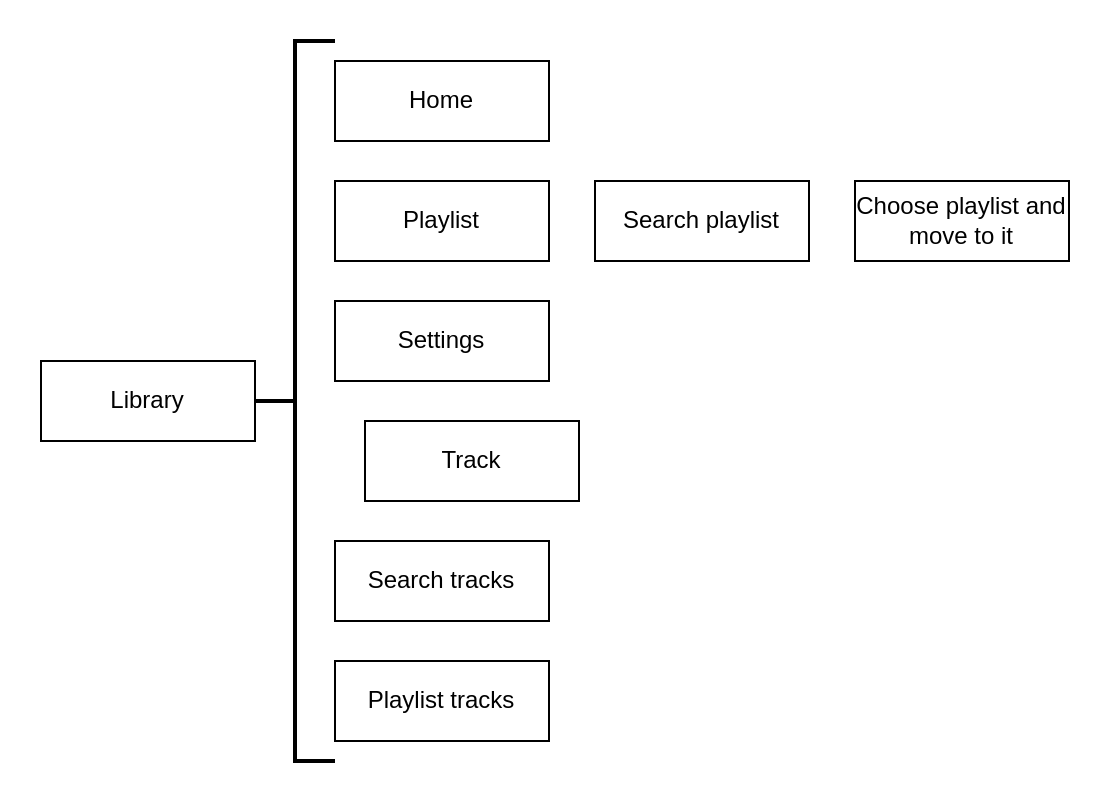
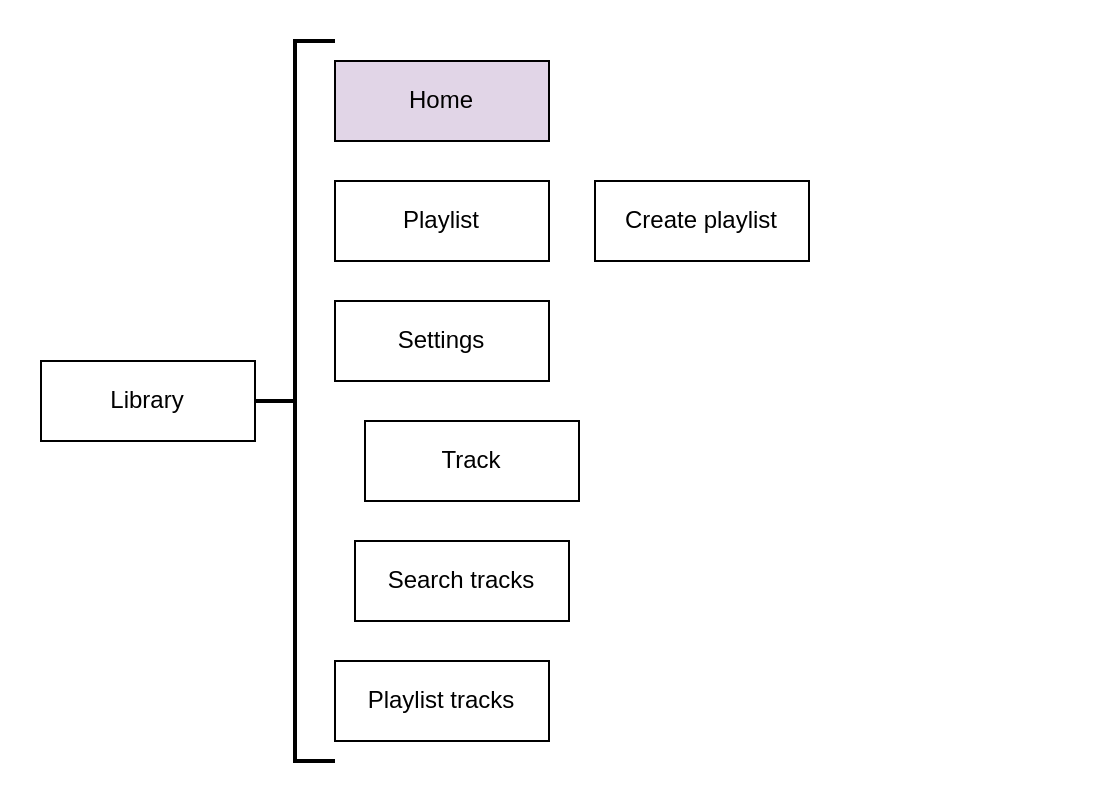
- <mxCell id="3" value="Home" style="rounded=0;whiteSpace=wrap;html=1;" parent="1" vertex="1"><mxGeometry x="167" y="30" width="107" height="40" as="geometry" /></mxCell>
+ <mxCell id="3" value="Home" style="rounded=0;whiteSpace=wrap;html=1;fillColor=#e1d5e7;" parent="1" vertex="1"><mxGeometry x="167" y="30" width="107" height="40" as="geometry" /></mxCell>
- <mxCell id="6" value="Search playlist" style="rounded=0;whiteSpace=wrap;html=1;" parent="1" vertex="1"><mxGeometry x="297" y="90" width="107" height="40" as="geometry" /></mxCell>
+ <mxCell id="6" value="Create playlist" style="rounded=0;whiteSpace=wrap;html=1;" parent="1" vertex="1"><mxGeometry x="297" y="90" width="107" height="40" as="geometry" /></mxCell>
- <mxCell id="7" value="Choose playlist and move to it" style="rounded=0;whiteSpace=wrap;html=1;" parent="1" vertex="1"><mxGeometry x="427" y="90" width="107" height="40" as="geometry" /></mxCell>
- <mxCell id="8" value="Search tracks" style="rounded=0;whiteSpace=wrap;html=1;" parent="1" vertex="1"><mxGeometry x="167" y="270" width="107" height="40" as="geometry" /></mxCell>
+ <mxCell id="8" value="Search tracks" style="rounded=0;whiteSpace=wrap;html=1;" parent="1" vertex="1"><mxGeometry x="177" y="270" width="107" height="40" as="geometry" /></mxCell>
